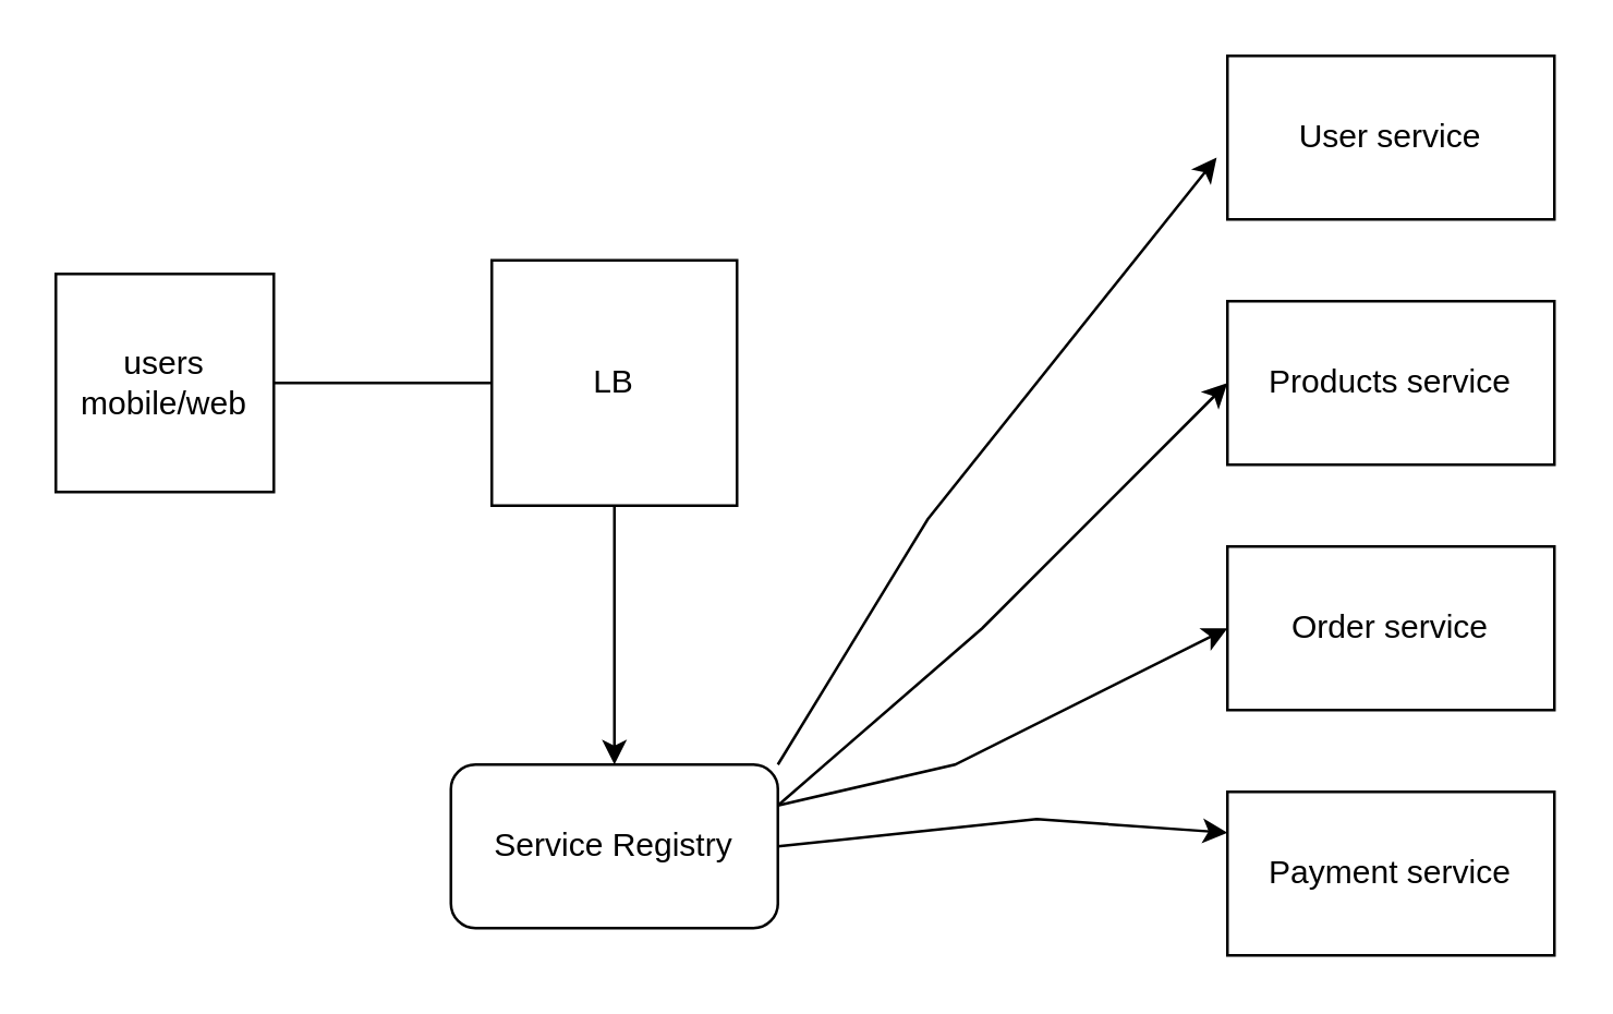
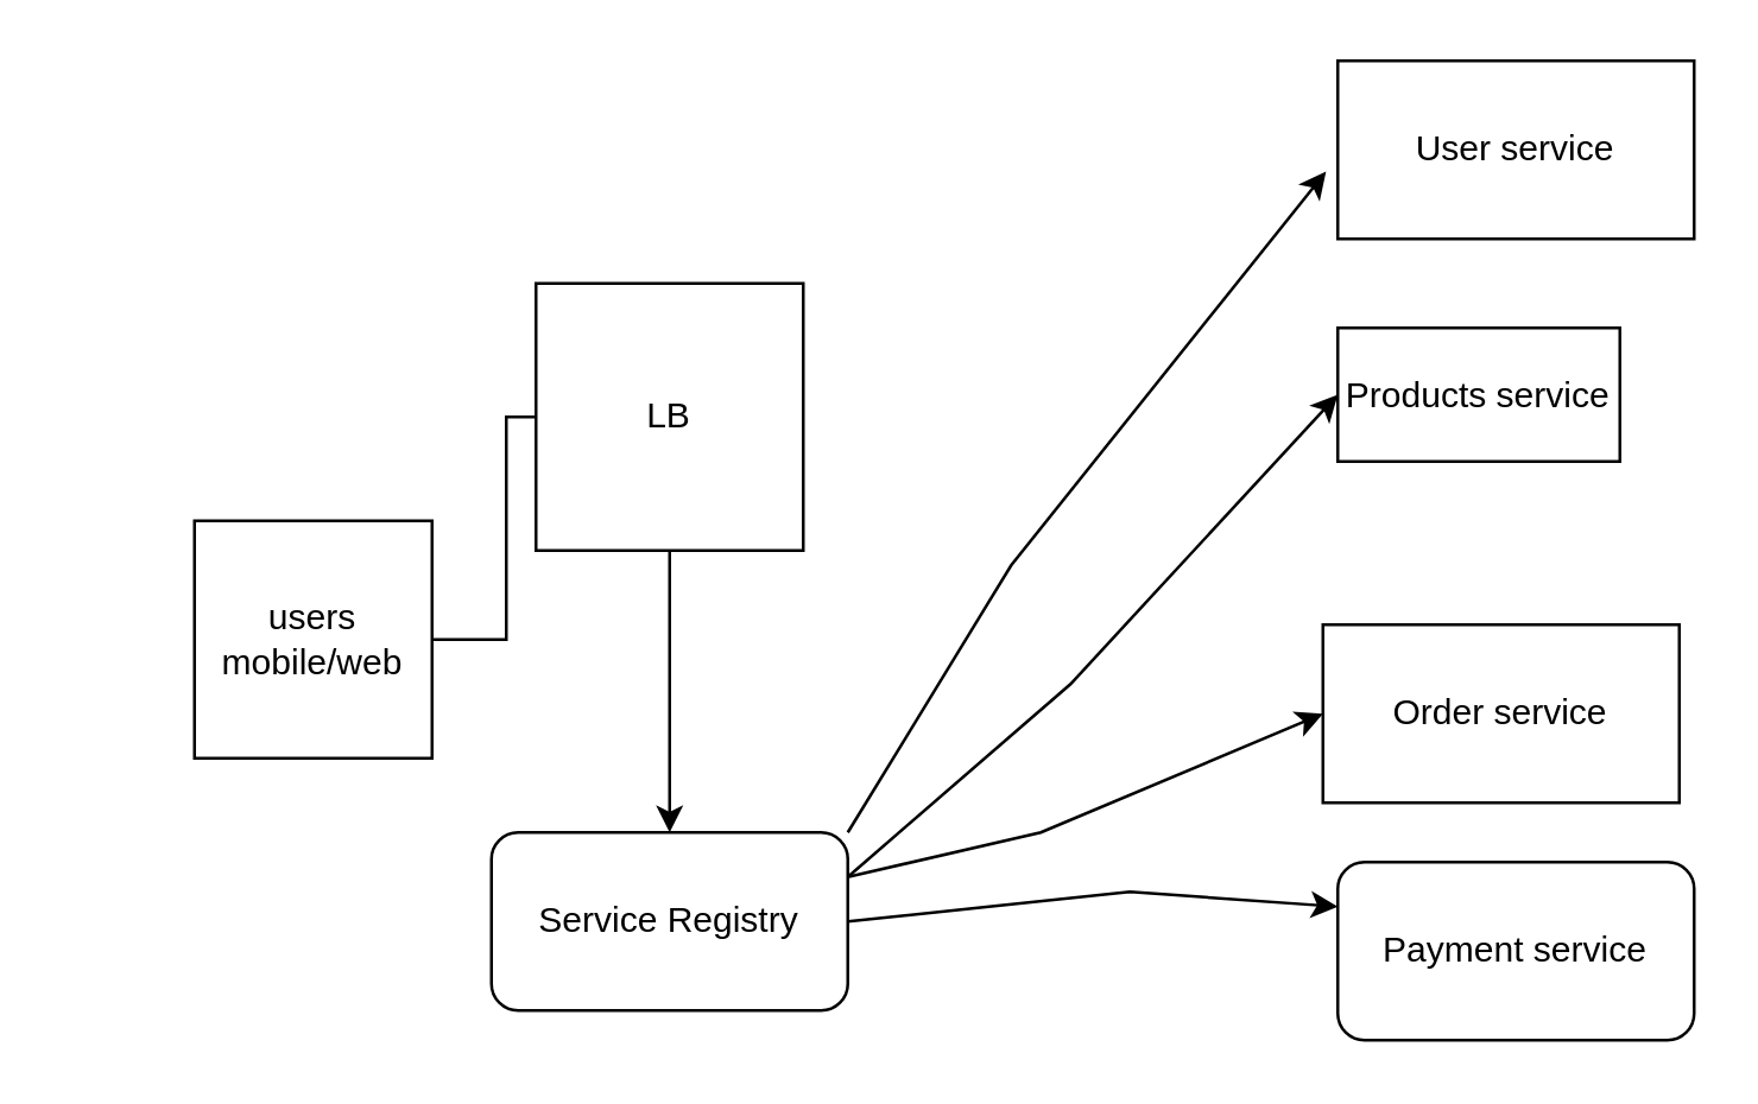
- <mxCell id="3" value="users&lt;div&gt;mobile/web&lt;/div&gt;" style="whiteSpace=wrap;html=1;aspect=fixed;" vertex="1" parent="1"><mxGeometry x="20" y="100" width="80" height="80" as="geometry" /></mxCell>
+ <mxCell id="3" value="users&lt;div&gt;mobile/web&lt;/div&gt;" style="whiteSpace=wrap;html=1;aspect=fixed;" vertex="1" parent="1"><mxGeometry x="65" y="175" width="80" height="80" as="geometry" /></mxCell>
- <mxCell id="10" value="Products service" style="rounded=0;whiteSpace=wrap;html=1;" vertex="1" parent="1"><mxGeometry x="450" y="110" width="120" height="60" as="geometry" /></mxCell>
+ <mxCell id="10" value="Products service" style="rounded=0;whiteSpace=wrap;html=1;" vertex="1" parent="1"><mxGeometry x="450" y="110" width="95" height="45" as="geometry" /></mxCell>
- <mxCell id="11" value="Order service" style="rounded=0;whiteSpace=wrap;html=1;" vertex="1" parent="1"><mxGeometry x="450" y="200" width="120" height="60" as="geometry" /></mxCell>
+ <mxCell id="11" value="Order service" style="rounded=0;whiteSpace=wrap;html=1;" vertex="1" parent="1"><mxGeometry x="445" y="210" width="120" height="60" as="geometry" /></mxCell>
- <mxCell id="12" value="Payment service" style="rounded=0;whiteSpace=wrap;html=1;" vertex="1" parent="1"><mxGeometry x="450" y="290" width="120" height="60" as="geometry" /></mxCell>
+ <mxCell id="12" value="Payment service" style="whiteSpace=wrap;html=1;rounded=1;" vertex="1" parent="1"><mxGeometry x="450" y="290" width="120" height="60" as="geometry" /></mxCell>
